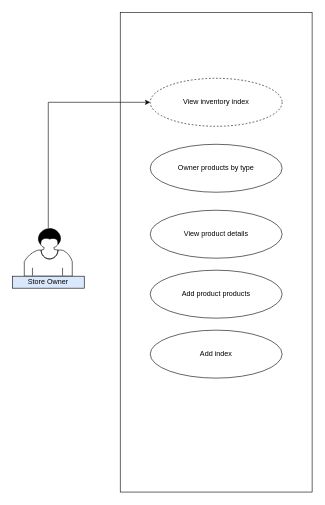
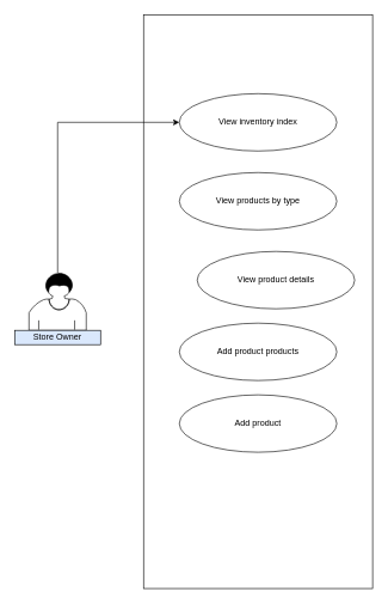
- <mxCell id="5" value="View inventory index" style="ellipse;whiteSpace=wrap;html=1;dashed=1;" vertex="1" parent="1"><mxGeometry x="250" y="130" width="220" height="80" as="geometry" /></mxCell>
+ <mxCell id="5" value="View inventory index" style="ellipse;whiteSpace=wrap;html=1;" vertex="1" parent="1"><mxGeometry x="250" y="130" width="220" height="80" as="geometry" /></mxCell>
- <mxCell id="8" value="Owner products by type" style="ellipse;whiteSpace=wrap;html=1;" vertex="1" parent="1"><mxGeometry x="250" y="240" width="220" height="80" as="geometry" /></mxCell>
+ <mxCell id="8" value="View products by type" style="ellipse;whiteSpace=wrap;html=1;" vertex="1" parent="1"><mxGeometry x="250" y="240" width="220" height="80" as="geometry" /></mxCell>
- <mxCell id="9" value="View product details" style="ellipse;whiteSpace=wrap;html=1;" vertex="1" parent="1"><mxGeometry x="250" y="350" width="220" height="80" as="geometry" /></mxCell>
+ <mxCell id="9" value="View product details" style="ellipse;whiteSpace=wrap;html=1;" vertex="1" parent="1"><mxGeometry x="275" y="350" width="220" height="80" as="geometry" /></mxCell>
- <mxCell id="10" value="Add index" style="ellipse;whiteSpace=wrap;html=1;" vertex="1" parent="1"><mxGeometry x="250" y="550" width="220" height="80" as="geometry" /></mxCell>
+ <mxCell id="10" value="Add product" style="ellipse;whiteSpace=wrap;html=1;" vertex="1" parent="1"><mxGeometry x="250" y="550" width="220" height="80" as="geometry" /></mxCell>
